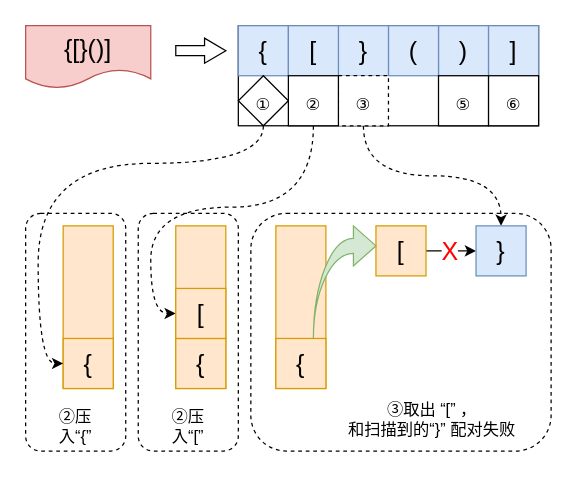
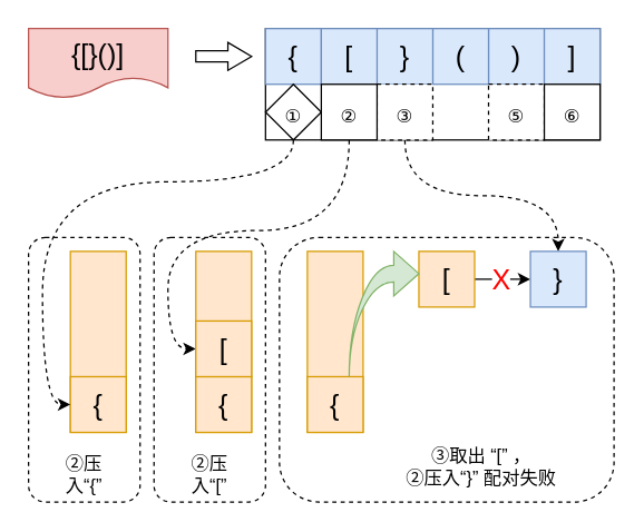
- <mxCell id="15" value="&lt;span style=&quot;font-size: 13px&quot;&gt;⑤&lt;/span&gt;" style="rounded=0;whiteSpace=wrap;html=1;fontSize=20;" vertex="1" parent="1"><mxGeometry x="350" y="60" width="40" height="40" as="geometry" /></mxCell>
+ <mxCell id="15" value="&lt;span style=&quot;font-size: 13px&quot;&gt;⑤&lt;/span&gt;" style="rounded=0;whiteSpace=wrap;html=1;fontSize=20;dashed=1;" vertex="1" parent="1"><mxGeometry x="350" y="60" width="40" height="40" as="geometry" /></mxCell>
- <mxCell id="34" value="③取出 “[” ，&lt;br&gt;和扫描到的“}” 配对失败" style="text;html=1;strokeColor=none;fillColor=none;align=center;verticalAlign=middle;whiteSpace=wrap;rounded=0;dashed=1;fontSize=13;" vertex="1" parent="1"><mxGeometry x="260" y="310" width="170" height="50" as="geometry" /></mxCell>
+ <mxCell id="34" value="③取出 “[” ，&lt;br&gt;②压入“}” 配对失败" style="text;html=1;strokeColor=none;fillColor=none;align=center;verticalAlign=middle;whiteSpace=wrap;rounded=0;dashed=1;fontSize=13;" vertex="1" parent="1"><mxGeometry x="260" y="310" width="170" height="50" as="geometry" /></mxCell>
